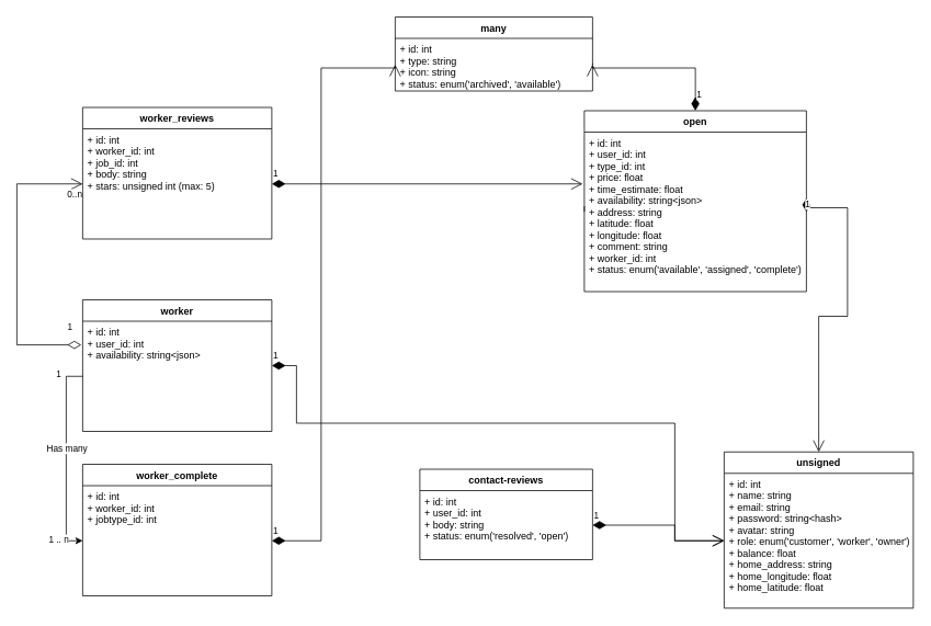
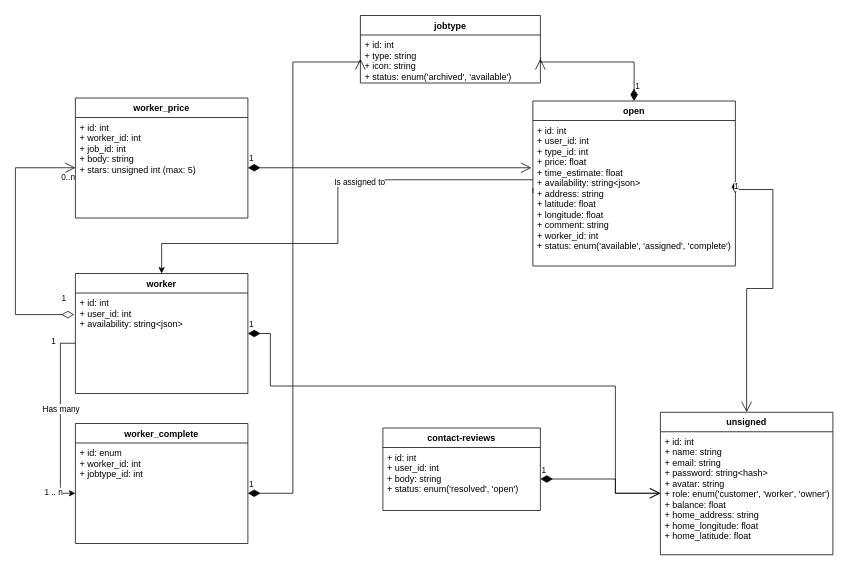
- <mxCell id="2" value="many" style="swimlane;fontStyle=1;align=center;verticalAlign=top;childLayout=stackLayout;horizontal=1;startSize=26;horizontalStack=0;resizeParent=1;resizeParentMax=0;resizeLast=0;collapsible=1;marginBottom=0;" parent="1" vertex="1"><mxGeometry x="480" y="20" width="240" height="90" as="geometry" /></mxCell>
+ <mxCell id="2" value="jobtype" style="swimlane;fontStyle=1;align=center;verticalAlign=top;childLayout=stackLayout;horizontal=1;startSize=26;horizontalStack=0;resizeParent=1;resizeParentMax=0;resizeLast=0;collapsible=1;marginBottom=0;" parent="1" vertex="1"><mxGeometry x="480" y="20" width="240" height="90" as="geometry" /></mxCell>
- <mxCell id="16" value="worker_reviews&#10;" style="swimlane;fontStyle=1;align=center;verticalAlign=top;childLayout=stackLayout;horizontal=1;startSize=26;horizontalStack=0;resizeParent=1;resizeParentMax=0;resizeLast=0;collapsible=1;marginBottom=0;" parent="1" vertex="1"><mxGeometry x="100" y="130" width="230" height="160" as="geometry" /></mxCell>
+ <mxCell id="16" value="worker_price&#10;" style="swimlane;fontStyle=1;align=center;verticalAlign=top;childLayout=stackLayout;horizontal=1;startSize=26;horizontalStack=0;resizeParent=1;resizeParentMax=0;resizeLast=0;collapsible=1;marginBottom=0;" parent="1" vertex="1"><mxGeometry x="100" y="130" width="230" height="160" as="geometry" /></mxCell>
+ <mxCell id="6" style="edgeStyle=orthogonalEdgeStyle;rounded=0;orthogonalLoop=1;jettySize=auto;html=1;entryX=0.5;entryY=0;entryDx=0;entryDy=0;" parent="1" source="8" target="12" edge="1"><mxGeometry relative="1" as="geometry"><Array as="points"><mxPoint x="450" y="239" /><mxPoint x="450" y="324" /><mxPoint x="215" y="324" /></Array></mxGeometry></mxCell>
+ <mxCell id="7" value="&lt;div&gt;Is assigned to&lt;/div&gt;" style="edgeLabel;html=1;align=center;verticalAlign=middle;resizable=0;points=[];" parent="6" vertex="1" connectable="0"><mxGeometry x="-0.253" y="2" relative="1" as="geometry"><mxPoint as="offset" /></mxGeometry></mxCell>
- <mxCell id="15" value="+ id: int&#10;+ worker_id: int&#10;+ jobtype_id: int&#10;&#10;&#10;&#10;" style="text;strokeColor=none;fillColor=none;align=left;verticalAlign=top;spacingLeft=4;spacingRight=4;overflow=hidden;rotatable=0;points=[[0,0.5],[1,0.5]];portConstraint=eastwest;" parent="14" vertex="1"><mxGeometry y="26" width="230" height="134" as="geometry" /></mxCell>
+ <mxCell id="15" value="+ id: enum&#10;+ worker_id: int&#10;+ jobtype_id: int&#10;&#10;&#10;&#10;" style="text;strokeColor=none;fillColor=none;align=left;verticalAlign=top;spacingLeft=4;spacingRight=4;overflow=hidden;rotatable=0;points=[[0,0.5],[1,0.5]];portConstraint=eastwest;" parent="14" vertex="1"><mxGeometry y="26" width="230" height="134" as="geometry" /></mxCell>
